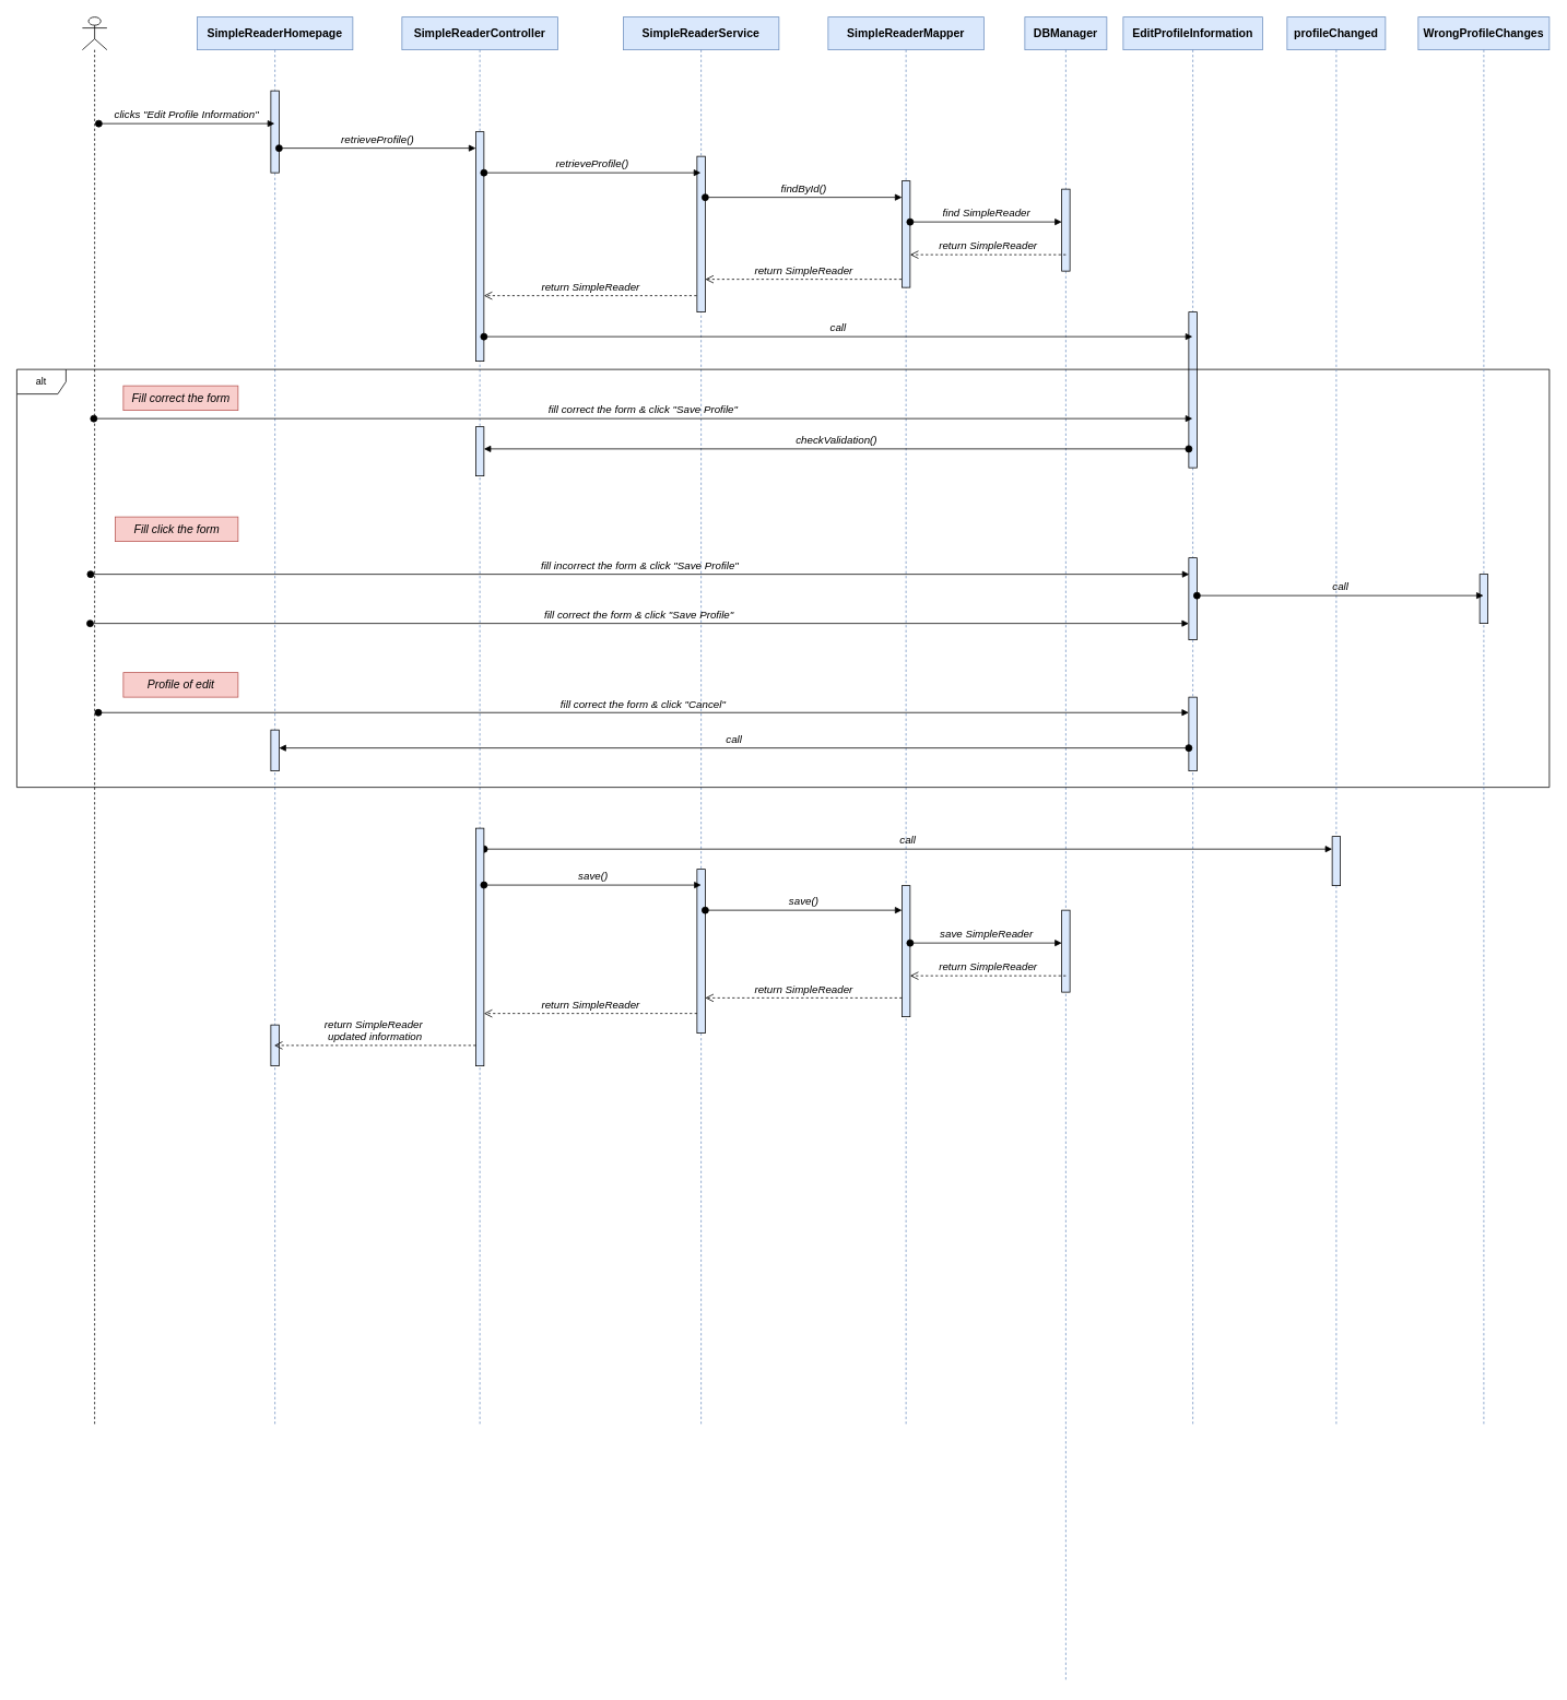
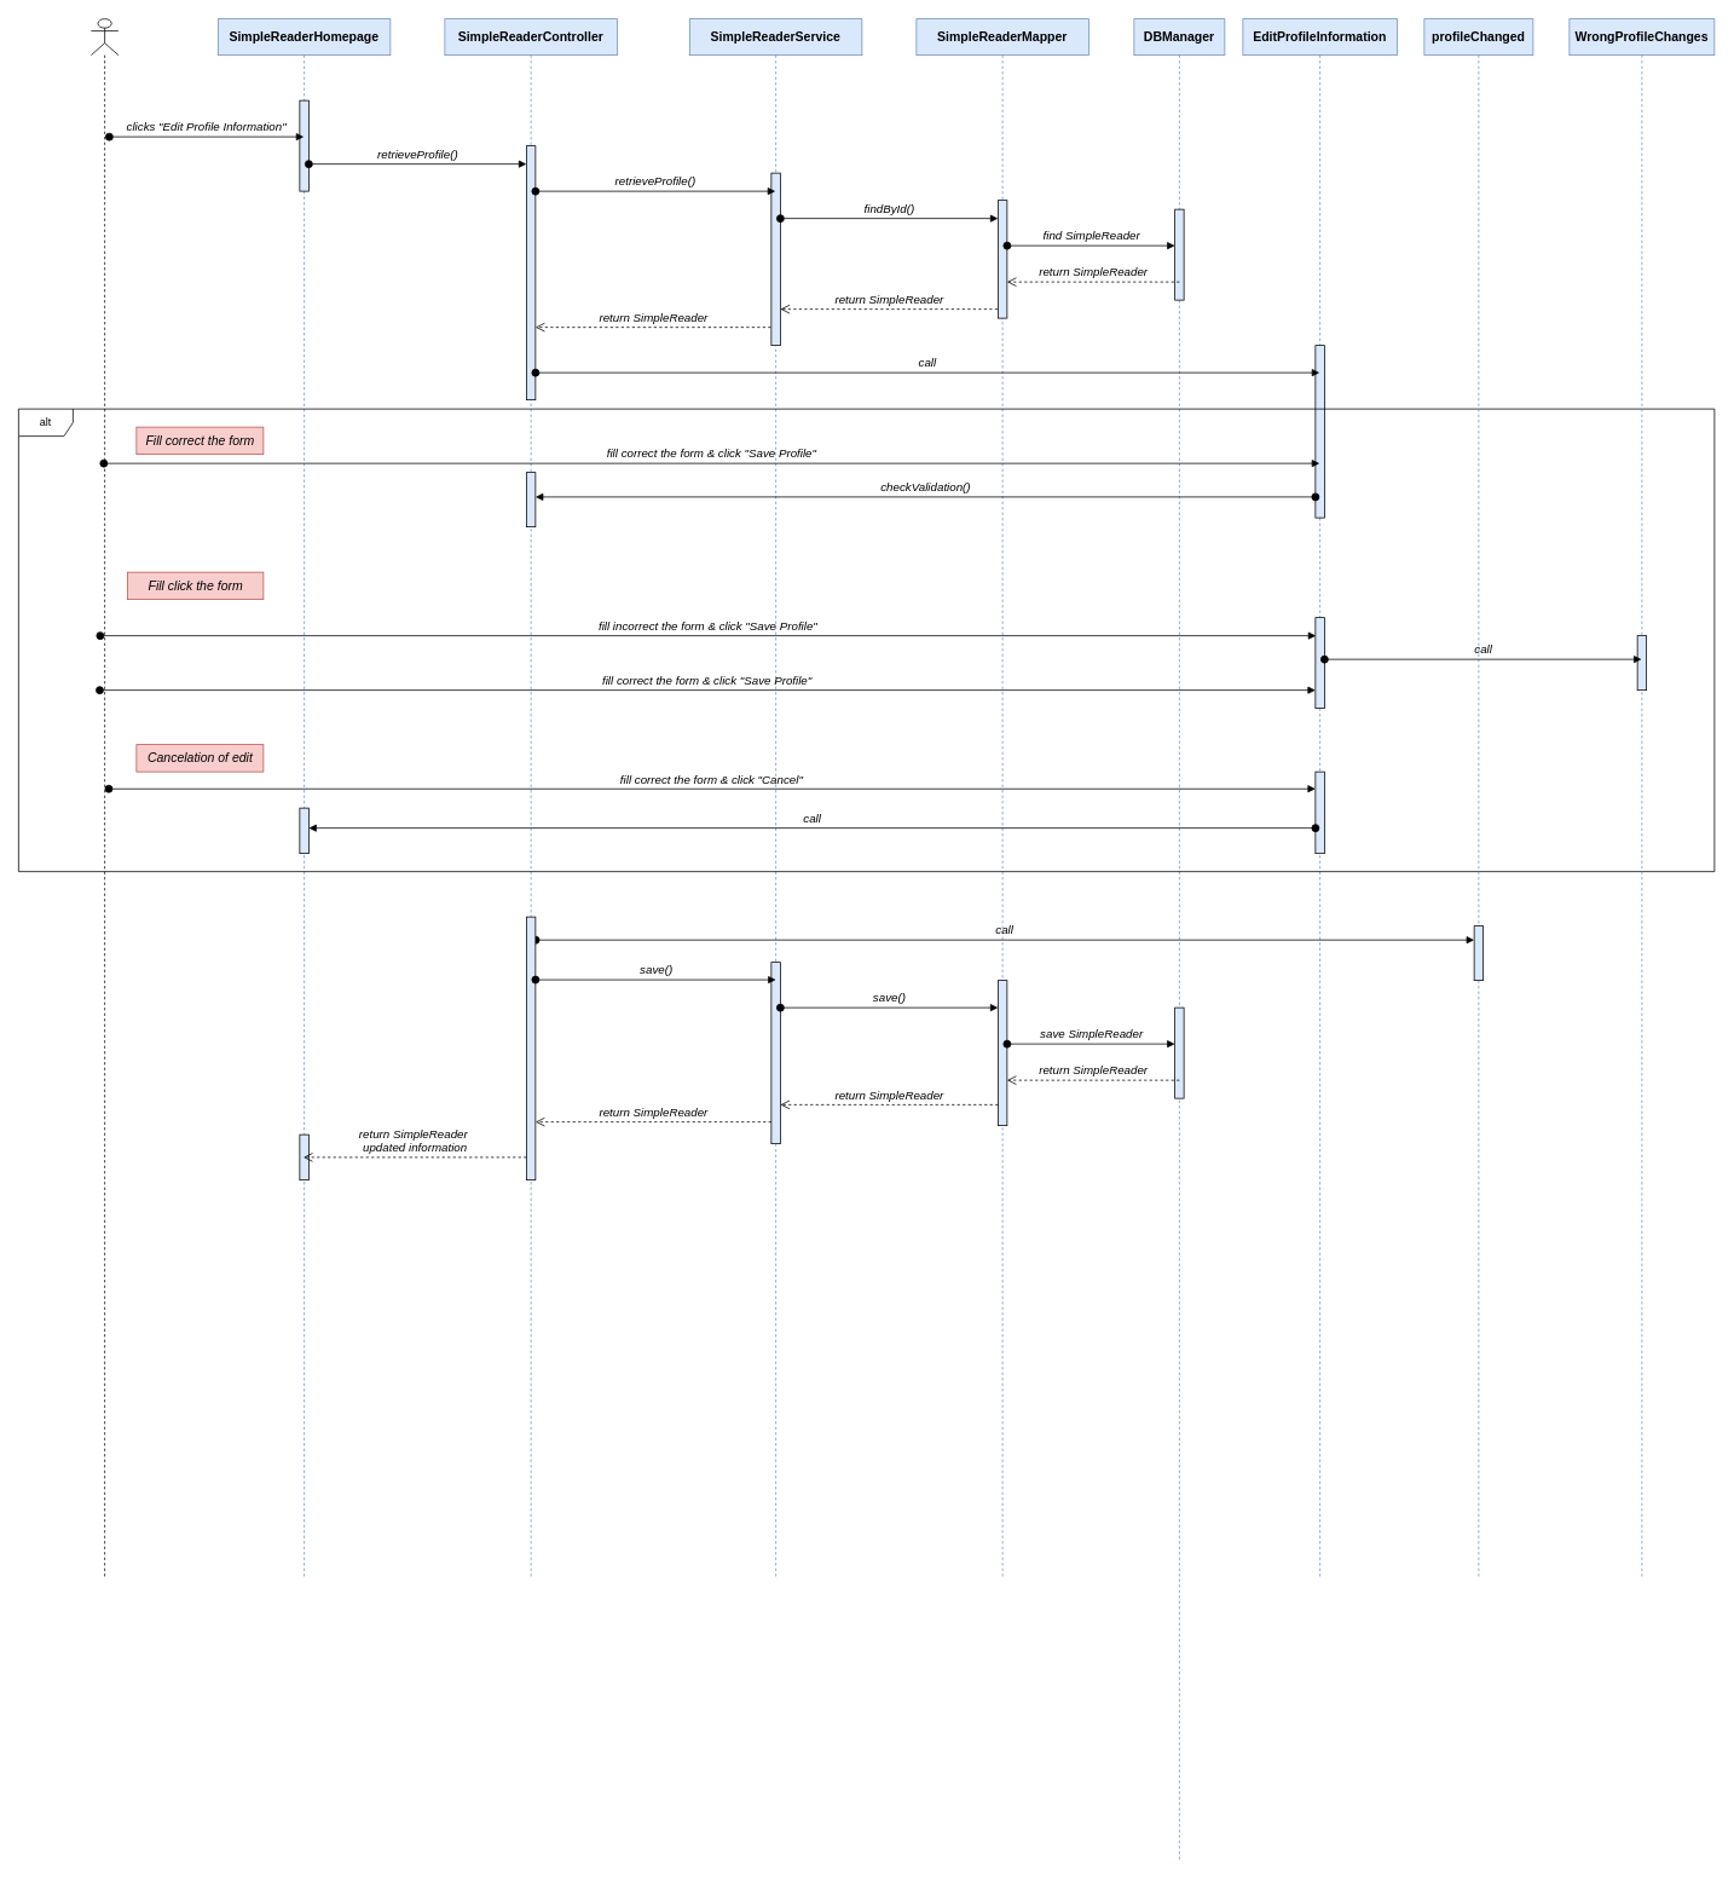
- <mxCell id="43" value="Profile of edit" style="text;html=1;align=center;verticalAlign=middle;resizable=0;points=[];autosize=1;fontSize=14;fontStyle=2;fillColor=#f8cecc;strokeColor=#b85450;" vertex="1" parent="1"><mxGeometry x="150" y="820" width="140" height="30" as="geometry" /></mxCell>
+ <mxCell id="43" value="Cancelation of edit" style="text;html=1;align=center;verticalAlign=middle;resizable=0;points=[];autosize=1;fontSize=14;fontStyle=2;fillColor=#f8cecc;strokeColor=#b85450;" vertex="1" parent="1"><mxGeometry x="150" y="820" width="140" height="30" as="geometry" /></mxCell>
